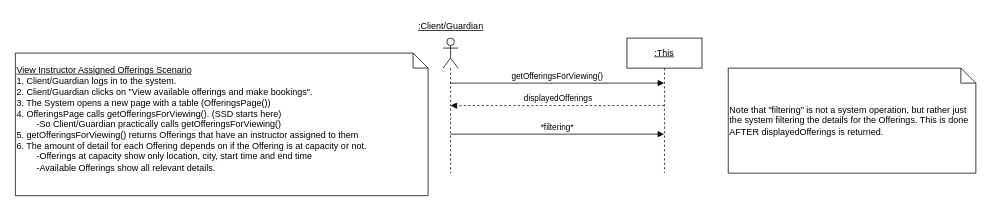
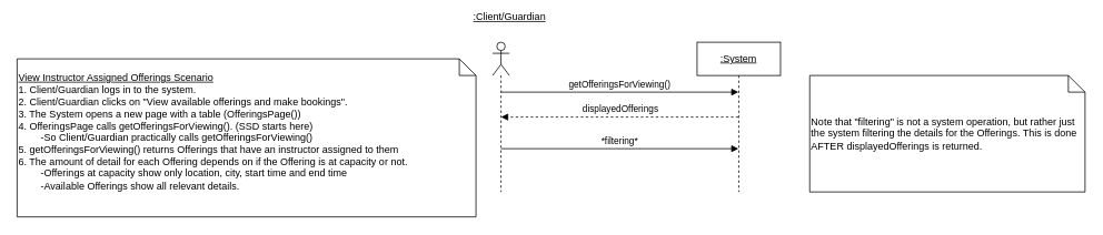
- <mxCell id="3" value="&lt;u&gt;:Client/Guardian&lt;/u&gt;" style="text;html=1;align=center;verticalAlign=middle;resizable=0;points=[];autosize=1;strokeColor=none;fillColor=none;" parent="1" vertex="1"><mxGeometry x="545" y="20" width="110" height="30" as="geometry" /></mxCell>
+ <mxCell id="3" value="&lt;u&gt;:Client/Guardian&lt;/u&gt;" style="text;html=1;align=center;verticalAlign=middle;resizable=0;points=[];autosize=1;strokeColor=none;fillColor=none;" parent="1" vertex="1"><mxGeometry x="555" y="5" width="110" height="30" as="geometry" /></mxCell>
- <mxCell id="4" value="&lt;u&gt;:This&lt;/u&gt;" style="shape=umlLifeline;perimeter=lifelinePerimeter;whiteSpace=wrap;html=1;container=1;dropTarget=0;collapsible=0;recursiveResize=0;outlineConnect=0;portConstraint=eastwest;newEdgeStyle={&quot;curved&quot;:0,&quot;rounded&quot;:0};" parent="1" vertex="1"><mxGeometry x="835" y="50" width="100" height="180" as="geometry" /></mxCell>
+ <mxCell id="4" value="&lt;u&gt;:System&lt;/u&gt;" style="shape=umlLifeline;perimeter=lifelinePerimeter;whiteSpace=wrap;html=1;container=1;dropTarget=0;collapsible=0;recursiveResize=0;outlineConnect=0;portConstraint=eastwest;newEdgeStyle={&quot;curved&quot;:0,&quot;rounded&quot;:0};" parent="1" vertex="1"><mxGeometry x="835" y="50" width="100" height="180" as="geometry" /></mxCell>
